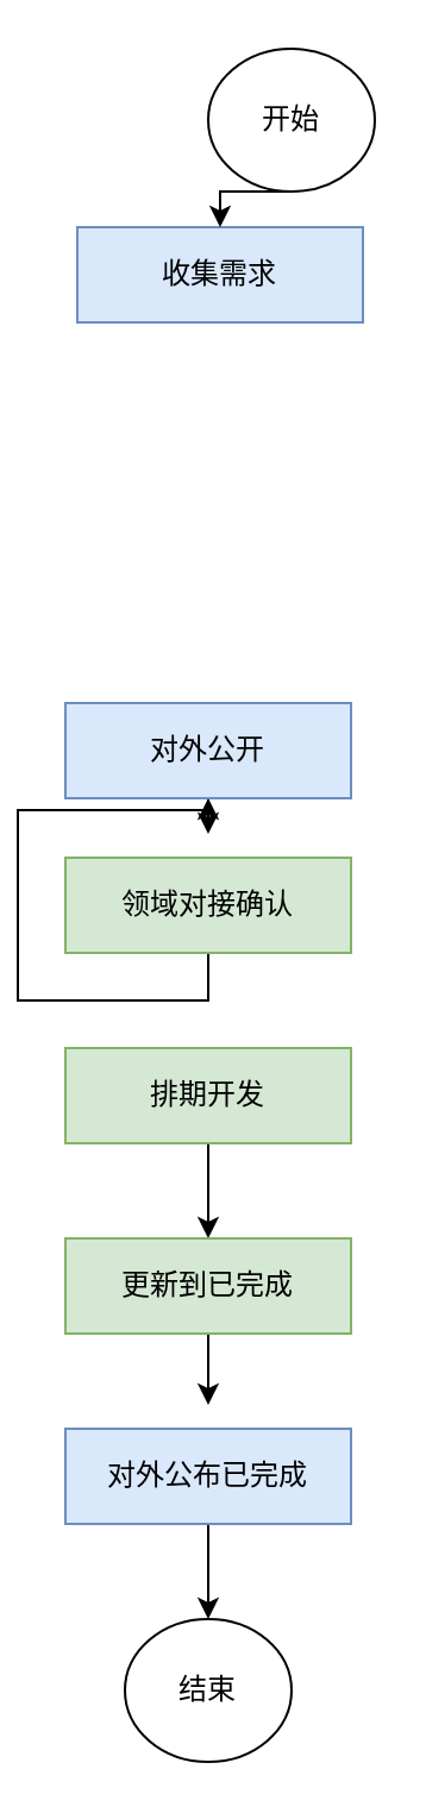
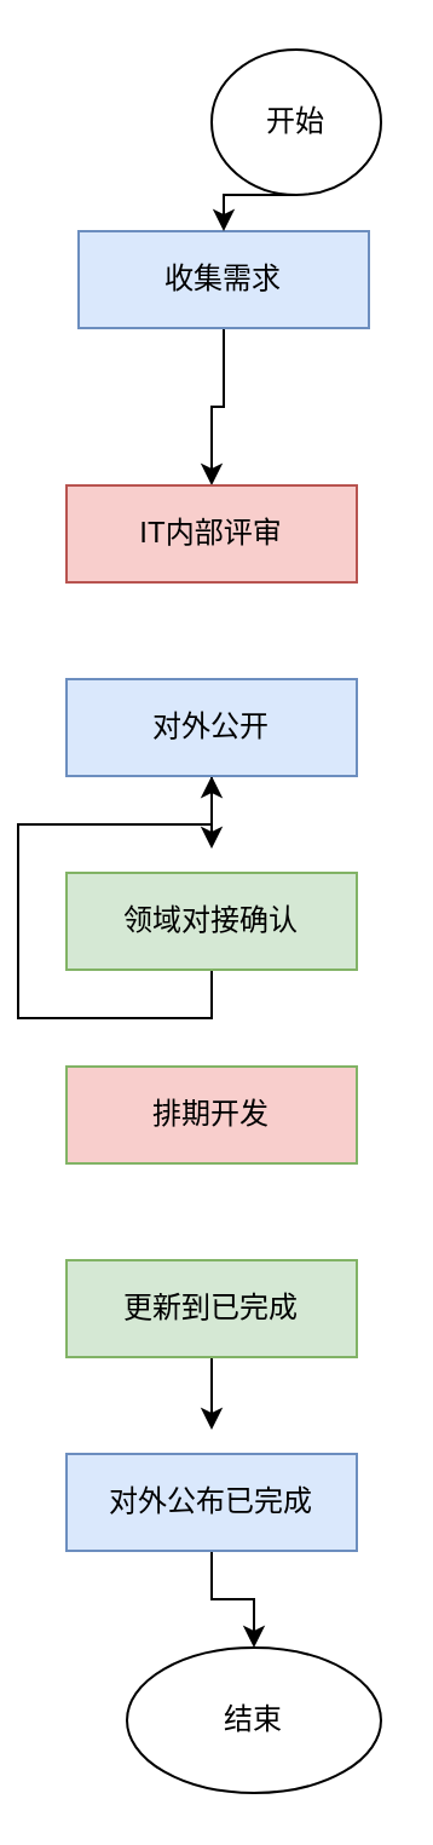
+ <mxCell id="2" style="edgeStyle=orthogonalEdgeStyle;rounded=0;orthogonalLoop=1;jettySize=auto;html=1;exitX=0.5;exitY=1;exitDx=0;exitDy=0;entryX=0.5;entryY=0;entryDx=0;entryDy=0;" edge="1" parent="1" source="3" target="4"><mxGeometry relative="1" as="geometry" /></mxCell>
+ <mxCell id="4" value="IT内部评审" style="rounded=0;whiteSpace=wrap;html=1;fillColor=#f8cecc;strokeColor=#b85450;" vertex="1" parent="1"><mxGeometry x="20" y="200" width="120" height="40" as="geometry" /></mxCell>
- <mxCell id="14" value="对外公开" style="rounded=0;whiteSpace=wrap;html=1;fillColor=#dae8fc;strokeColor=#6c8ebf;" vertex="1" parent="1"><mxGeometry x="20" y="295" width="120" height="40" as="geometry" /></mxCell>
+ <mxCell id="14" value="对外公开" style="rounded=0;whiteSpace=wrap;html=1;fillColor=#dae8fc;strokeColor=#6c8ebf;" vertex="1" parent="1"><mxGeometry x="20" y="280" width="120" height="40" as="geometry" /></mxCell>
- <mxCell id="8" value="排期开发" style="rounded=0;whiteSpace=wrap;html=1;fillColor=#d5e8d4;strokeColor=#82b366;" vertex="1" parent="1"><mxGeometry x="20" y="440" width="120" height="40" as="geometry" /></mxCell>
+ <mxCell id="8" value="排期开发" style="rounded=0;whiteSpace=wrap;html=1;fillColor=#f8cecc;strokeColor=#82b366;" vertex="1" parent="1"><mxGeometry x="20" y="440" width="120" height="40" as="geometry" /></mxCell>
- <mxCell id="7" style="edgeStyle=orthogonalEdgeStyle;rounded=0;orthogonalLoop=1;jettySize=auto;html=1;exitX=0.5;exitY=1;exitDx=0;exitDy=0;entryX=0.5;entryY=0;entryDx=0;entryDy=0;" edge="1" parent="1" source="8" target="10"><mxGeometry relative="1" as="geometry" /></mxCell>
- <mxCell id="17" value="结束" style="ellipse;whiteSpace=wrap;html=1;" vertex="1" parent="1"><mxGeometry x="45" y="680" width="70" height="60" as="geometry" /></mxCell>
+ <mxCell id="17" value="结束" style="ellipse;whiteSpace=wrap;html=1;" vertex="1" parent="1"><mxGeometry x="45" y="680" width="105" height="60" as="geometry" /></mxCell>
